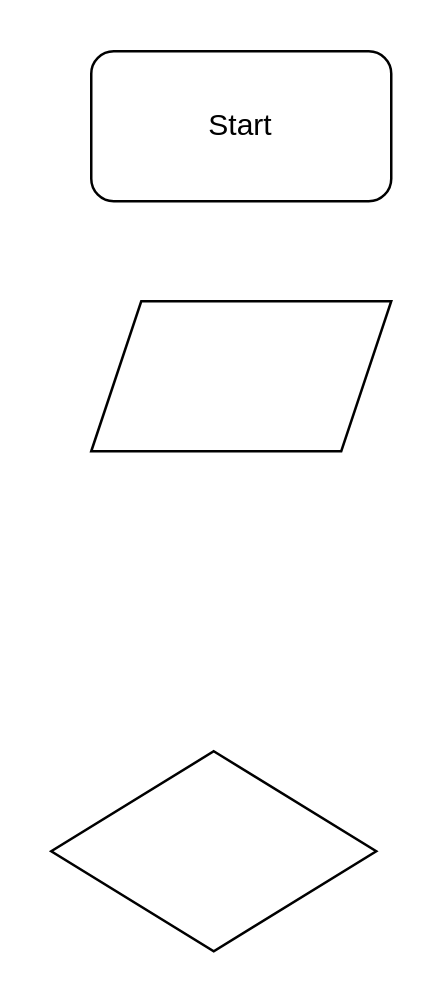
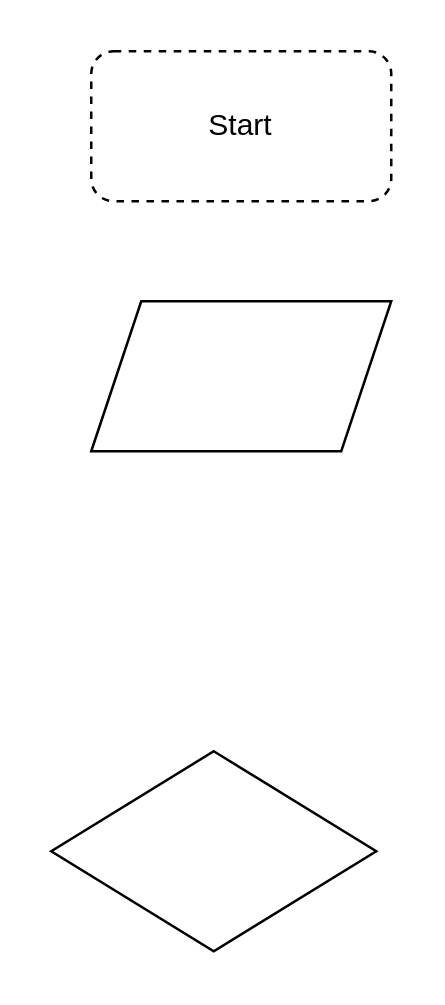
- <mxCell id="2" value="Start" style="rounded=1;whiteSpace=wrap;html=1;" vertex="1" parent="1"><mxGeometry x="36" y="20" width="120" height="60" as="geometry" /></mxCell>
+ <mxCell id="2" value="Start" style="rounded=1;whiteSpace=wrap;html=1;dashed=1;" vertex="1" parent="1"><mxGeometry x="36" y="20" width="120" height="60" as="geometry" /></mxCell>
